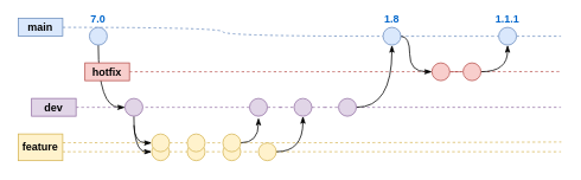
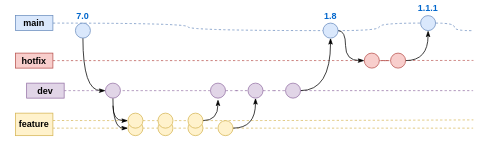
- <mxCell id="11" value="1.1.1" style="ellipse;whiteSpace=wrap;html=1;aspect=fixed;fillColor=#dae8fc;strokeColor=#6c8ebf;fontStyle=1;labelPosition=center;verticalLabelPosition=top;align=center;verticalAlign=bottom;fontColor=#0066CC;" vertex="1" parent="1"><mxGeometry x="560" y="30" width="20" height="20" as="geometry" /></mxCell>
+ <mxCell id="11" value="1.1.1" style="ellipse;whiteSpace=wrap;html=1;aspect=fixed;fillColor=#dae8fc;strokeColor=#6c8ebf;fontStyle=1;labelPosition=center;verticalLabelPosition=top;align=center;verticalAlign=bottom;fontColor=#0066CC;" vertex="1" parent="1"><mxGeometry x="560" y="20" width="20" height="20" as="geometry" /></mxCell>
- <mxCell id="31" value="hotfix" style="rounded=0;whiteSpace=wrap;html=1;strokeColor=#b85450;align=center;verticalAlign=bottom;fontFamily=Helvetica;fontSize=12;fontStyle=1;fillColor=#f8cecc;" vertex="1" parent="1"><mxGeometry x="95" y="70" width="50" height="20" as="geometry" /></mxCell>
+ <mxCell id="31" value="hotfix" style="rounded=0;whiteSpace=wrap;html=1;strokeColor=#b85450;align=center;verticalAlign=bottom;fontFamily=Helvetica;fontSize=12;fontStyle=1;fillColor=#f8cecc;" vertex="1" parent="1"><mxGeometry x="20" y="70" width="50" height="20" as="geometry" /></mxCell>
